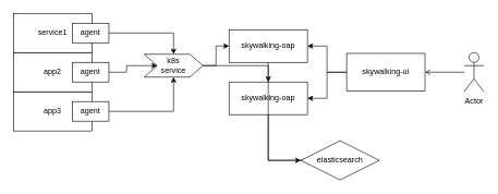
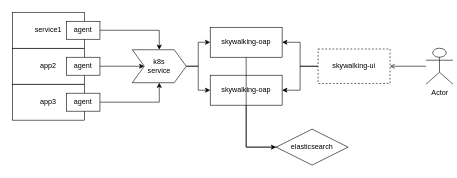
- <mxCell id="17" value="k8s&lt;br&gt;service" style="shape=step;perimeter=stepPerimeter;whiteSpace=wrap;html=1;fixedSize=1;" vertex="1" parent="1"><mxGeometry x="220" y="82.5" width="90" height="35" as="geometry" /></mxCell>
+ <mxCell id="17" value="k8s&lt;br&gt;service" style="shape=step;perimeter=stepPerimeter;whiteSpace=wrap;html=1;fixedSize=1;" vertex="1" parent="1"><mxGeometry x="220" y="82.5" width="90" height="55" as="geometry" /></mxCell>
- <mxCell id="21" value="skywalking-ui" style="rounded=0;whiteSpace=wrap;html=1;" vertex="1" parent="1"><mxGeometry x="530" y="81.25" width="120" height="57.5" as="geometry" /></mxCell>
+ <mxCell id="21" value="skywalking-ui" style="rounded=0;whiteSpace=wrap;html=1;dashed=1;" vertex="1" parent="1"><mxGeometry x="530" y="81.25" width="120" height="57.5" as="geometry" /></mxCell>
- <mxCell id="23" value="Actor" style="shape=umlActor;verticalLabelPosition=bottom;verticalAlign=top;html=1;outlineConnect=0;" vertex="1" parent="1"><mxGeometry x="710" y="80" width="30" height="60" as="geometry" /></mxCell>
+ <mxCell id="23" value="Actor" style="shape=umlActor;verticalLabelPosition=bottom;verticalAlign=top;html=1;outlineConnect=0;" vertex="1" parent="1"><mxGeometry x="710" y="80" width="45" height="60" as="geometry" /></mxCell>
